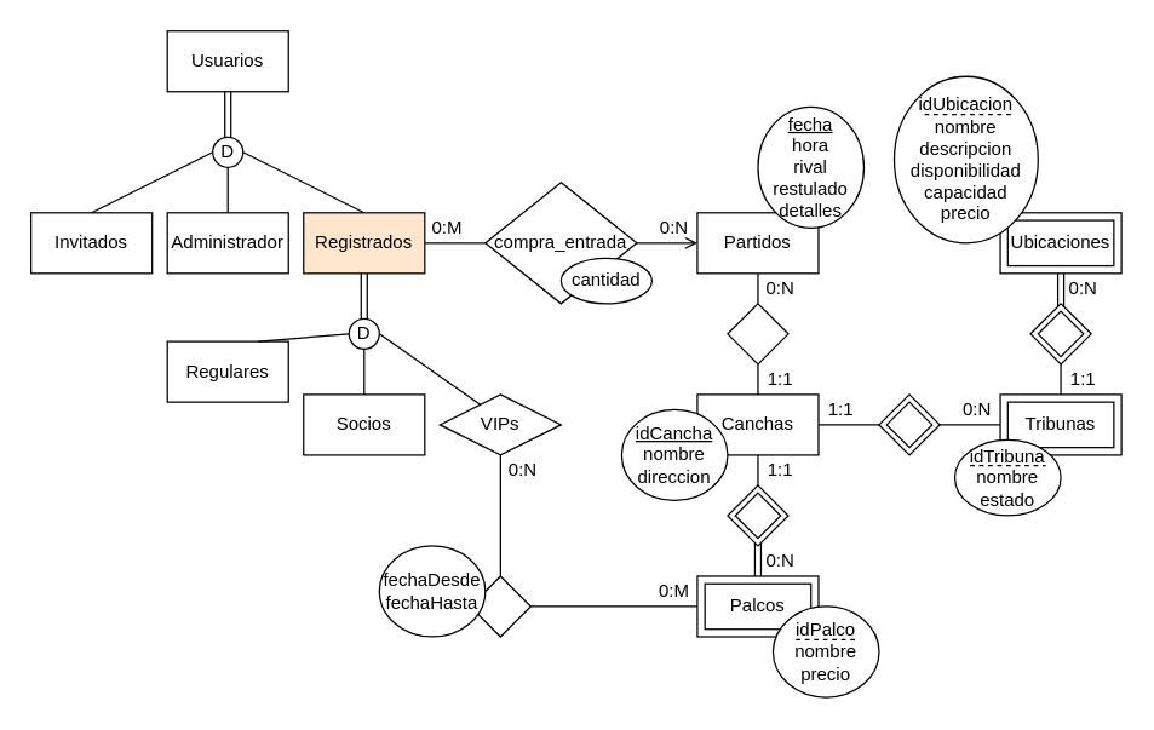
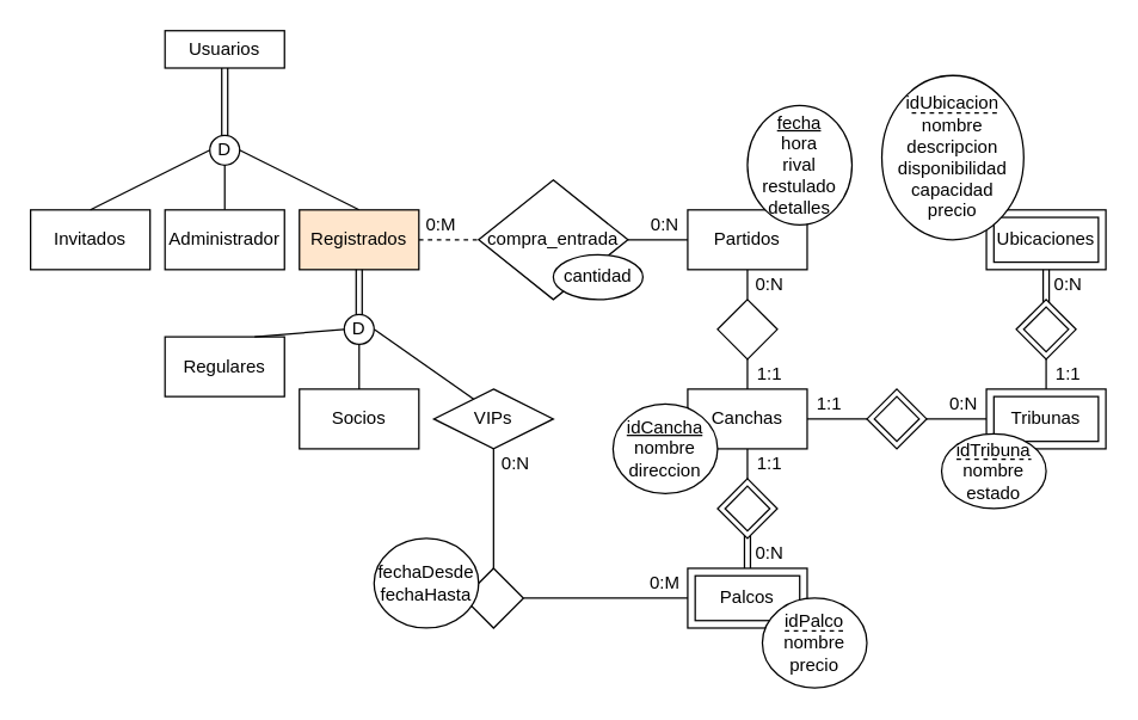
- <mxCell id="3" value="Usuarios" style="rounded=0;whiteSpace=wrap;html=1;" vertex="1" parent="1"><mxGeometry x="110" y="20" width="80" height="40" as="geometry" /></mxCell>
+ <mxCell id="3" value="Usuarios" style="rounded=0;whiteSpace=wrap;html=1;" vertex="1" parent="1"><mxGeometry x="110" y="20" width="80" height="25" as="geometry" /></mxCell>
- <mxCell id="20" style="edgeStyle=orthogonalEdgeStyle;rounded=0;orthogonalLoop=1;jettySize=auto;html=1;exitX=1;exitY=0.5;exitDx=0;exitDy=0;entryX=0;entryY=0.5;entryDx=0;entryDy=0;endArrow=none;endFill=0;" edge="1" parent="1" source="21" target="19"><mxGeometry relative="1" as="geometry"><mxPoint x="330" y="160" as="targetPoint" /></mxGeometry></mxCell>
+ <mxCell id="20" style="edgeStyle=orthogonalEdgeStyle;rounded=0;orthogonalLoop=1;jettySize=auto;html=1;exitX=1;exitY=0.5;exitDx=0;exitDy=0;entryX=0;entryY=0.5;entryDx=0;entryDy=0;endArrow=none;endFill=0;dashed=1;" edge="1" parent="1" source="21" target="19"><mxGeometry relative="1" as="geometry"><mxPoint x="330" y="160" as="targetPoint" /></mxGeometry></mxCell>
- <mxCell id="18" style="edgeStyle=orthogonalEdgeStyle;rounded=0;orthogonalLoop=1;jettySize=auto;html=1;exitX=1;exitY=0.5;exitDx=0;exitDy=0;entryX=0;entryY=0.5;entryDx=0;entryDy=0;endArrow=open;endFill=0;" edge="1" parent="1" source="19" target="16"><mxGeometry relative="1" as="geometry"><mxPoint x="410" y="160" as="sourcePoint" /></mxGeometry></mxCell>
+ <mxCell id="18" style="edgeStyle=orthogonalEdgeStyle;rounded=0;orthogonalLoop=1;jettySize=auto;html=1;exitX=1;exitY=0.5;exitDx=0;exitDy=0;entryX=0;entryY=0.5;entryDx=0;entryDy=0;endArrow=none;endFill=0;" edge="1" parent="1" source="19" target="16"><mxGeometry relative="1" as="geometry"><mxPoint x="410" y="160" as="sourcePoint" /></mxGeometry></mxCell>
